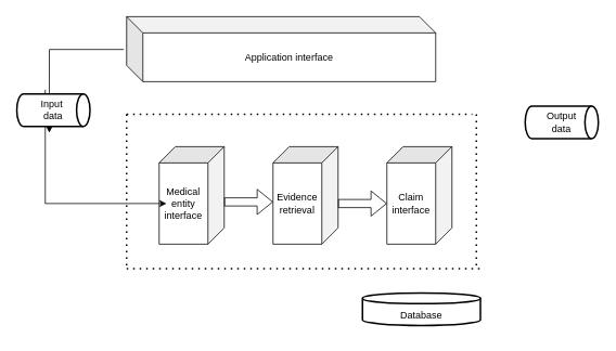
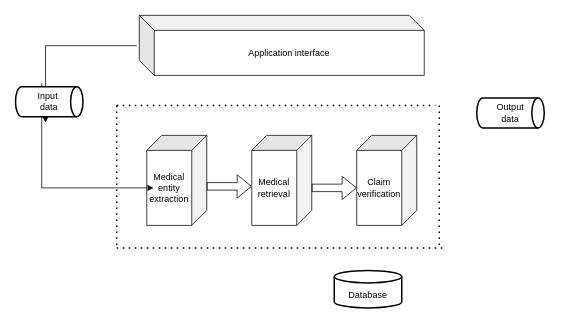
- <mxCell id="13" value="Application interface" style="shape=cube;whiteSpace=wrap;html=1;boundedLbl=1;backgroundOutline=1;darkOpacity=0.05;darkOpacity2=0.1;" vertex="1" parent="1"><mxGeometry x="155" y="20" width="380" height="80" as="geometry" /></mxCell>
+ <mxCell id="13" value="Application interface" style="shape=cube;whiteSpace=wrap;html=1;boundedLbl=1;backgroundOutline=1;darkOpacity=0.05;darkOpacity2=0.1;" vertex="1" parent="1"><mxGeometry x="185" y="20" width="380" height="80" as="geometry" /></mxCell>
- <mxCell id="16" value="Output&lt;div&gt;data&lt;/div&gt;" style="strokeWidth=2;html=1;shape=mxgraph.flowchart.direct_data;whiteSpace=wrap;" vertex="1" parent="1"><mxGeometry x="645" y="130" width="90" height="40" as="geometry" /></mxCell>
+ <mxCell id="16" value="Output&lt;div&gt;data&lt;/div&gt;" style="strokeWidth=2;html=1;shape=mxgraph.flowchart.direct_data;whiteSpace=wrap;" vertex="1" parent="1"><mxGeometry x="635" y="130" width="90" height="40" as="geometry" /></mxCell>
- <mxCell id="3" value="Medical entity&lt;div&gt;interface&lt;/div&gt;" style="shape=cube;whiteSpace=wrap;html=1;boundedLbl=1;backgroundOutline=1;darkOpacity=0.05;darkOpacity2=0.1;direction=south;" vertex="1" parent="1"><mxGeometry x="195" y="180" width="80" height="120" as="geometry" /></mxCell>
+ <mxCell id="3" value="Medical entity&lt;div&gt;extraction&lt;/div&gt;" style="shape=cube;whiteSpace=wrap;html=1;boundedLbl=1;backgroundOutline=1;darkOpacity=0.05;darkOpacity2=0.1;direction=south;" vertex="1" parent="1"><mxGeometry x="195" y="180" width="80" height="120" as="geometry" /></mxCell>
- <mxCell id="2" value="Evidence&lt;div&gt;retrieval&lt;/div&gt;" style="shape=cube;whiteSpace=wrap;html=1;boundedLbl=1;backgroundOutline=1;darkOpacity=0.05;darkOpacity2=0.1;direction=south;" vertex="1" parent="1"><mxGeometry x="335" y="180" width="80" height="120" as="geometry" /></mxCell>
+ <mxCell id="2" value="Medical&lt;div&gt;retrieval&lt;/div&gt;" style="shape=cube;whiteSpace=wrap;html=1;boundedLbl=1;backgroundOutline=1;darkOpacity=0.05;darkOpacity2=0.1;direction=south;" vertex="1" parent="1"><mxGeometry x="335" y="180" width="80" height="120" as="geometry" /></mxCell>
- <mxCell id="4" value="Claim&lt;div&gt;interface&lt;/div&gt;" style="shape=cube;whiteSpace=wrap;html=1;boundedLbl=1;backgroundOutline=1;darkOpacity=0.05;darkOpacity2=0.1;direction=south;" vertex="1" parent="1"><mxGeometry x="475" y="180" width="80" height="120" as="geometry" /></mxCell>
+ <mxCell id="4" value="Claim&lt;div&gt;verification&lt;/div&gt;" style="shape=cube;whiteSpace=wrap;html=1;boundedLbl=1;backgroundOutline=1;darkOpacity=0.05;darkOpacity2=0.1;direction=south;" vertex="1" parent="1"><mxGeometry x="475" y="180" width="80" height="120" as="geometry" /></mxCell>
- <mxCell id="5" value="&lt;div&gt;&lt;br&gt;&lt;/div&gt;Database" style="strokeWidth=2;html=1;shape=mxgraph.flowchart.database;whiteSpace=wrap;" vertex="1" parent="1"><mxGeometry x="445" y="360" width="145" height="40" as="geometry" /></mxCell>
+ <mxCell id="5" value="&lt;div&gt;&lt;br&gt;&lt;/div&gt;Database" style="strokeWidth=2;html=1;shape=mxgraph.flowchart.database;whiteSpace=wrap;" vertex="1" parent="1"><mxGeometry x="445" y="360" width="90" height="50" as="geometry" /></mxCell>
